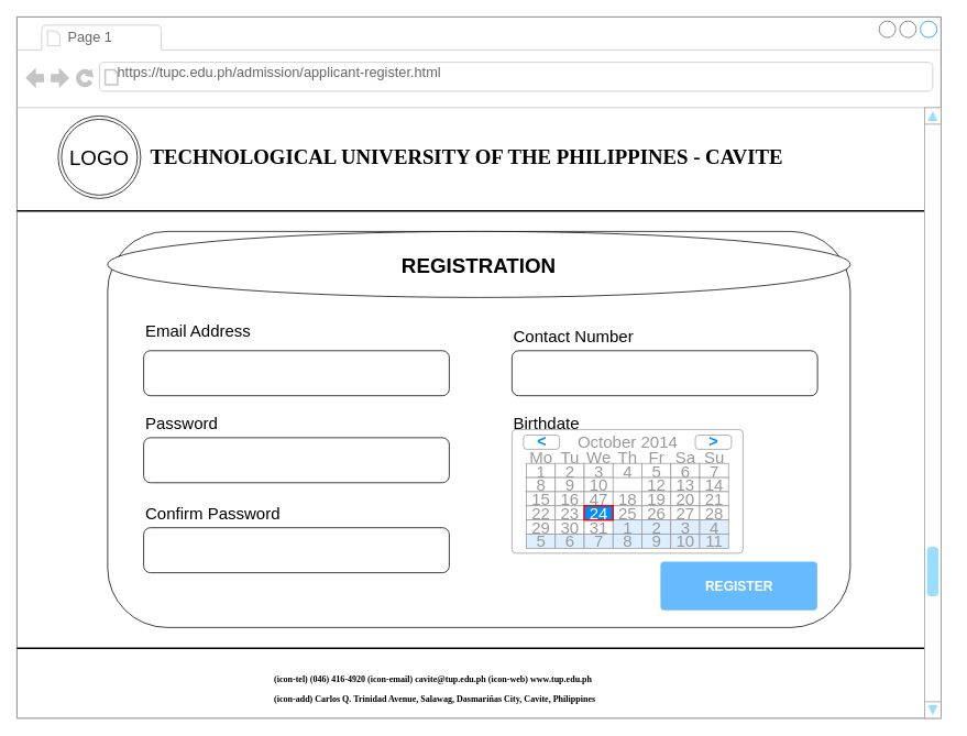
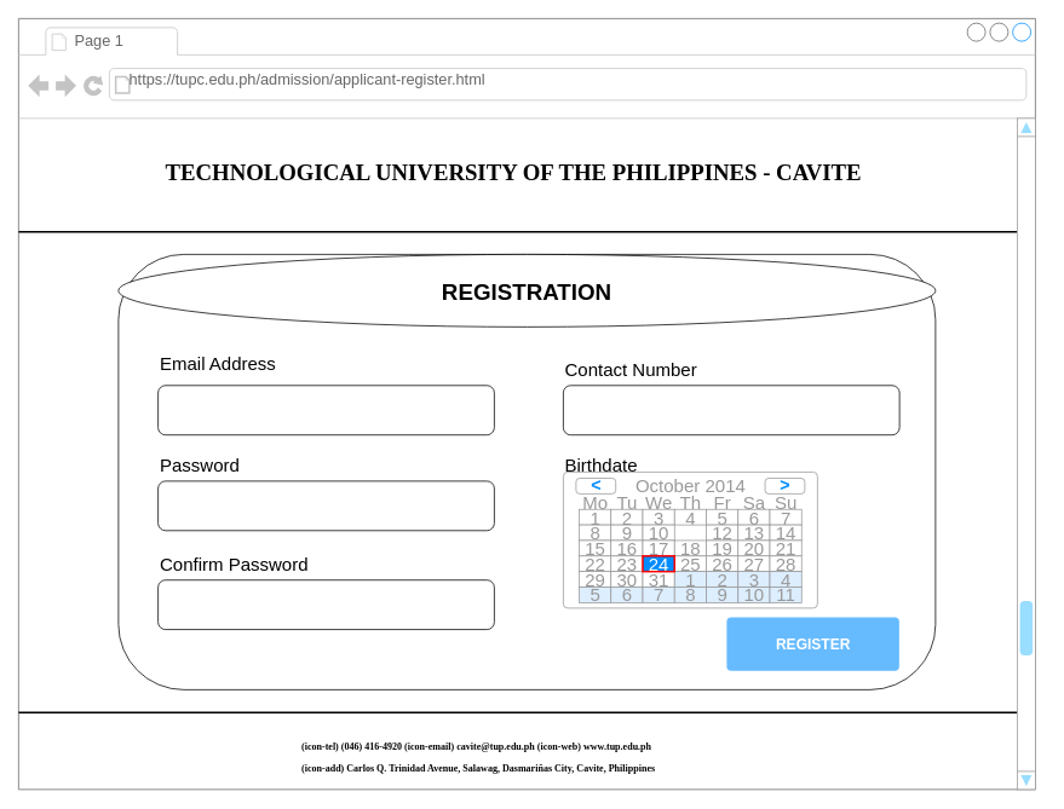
- <mxCell id="7" value="LOGO" style="ellipse;shape=doubleEllipse;whiteSpace=wrap;html=1;fontSize=25;" vertex="1" parent="2"><mxGeometry x="50" y="120" width="100" height="100" as="geometry" /></mxCell>
- <mxCell id="50" value="47" style="strokeWidth=1;shadow=0;dashed=0;align=center;html=1;shape=mxgraph.mockup.forms.rrect;rSize=0;strokeColor=#999999;fontColor=#999999;fontSize=20;" vertex="1" parent="23"><mxGeometry x="87.5" y="75.429" width="35" height="17.143" as="geometry" /></mxCell>
+ <mxCell id="50" value="17" style="strokeWidth=1;shadow=0;dashed=0;align=center;html=1;shape=mxgraph.mockup.forms.rrect;rSize=0;strokeColor=#999999;fontColor=#999999;fontSize=20;" vertex="1" parent="23"><mxGeometry x="87.5" y="75.429" width="35" height="17.143" as="geometry" /></mxCell>
